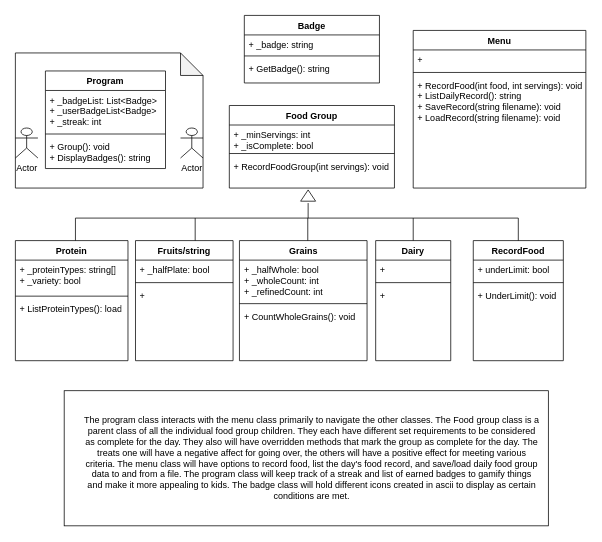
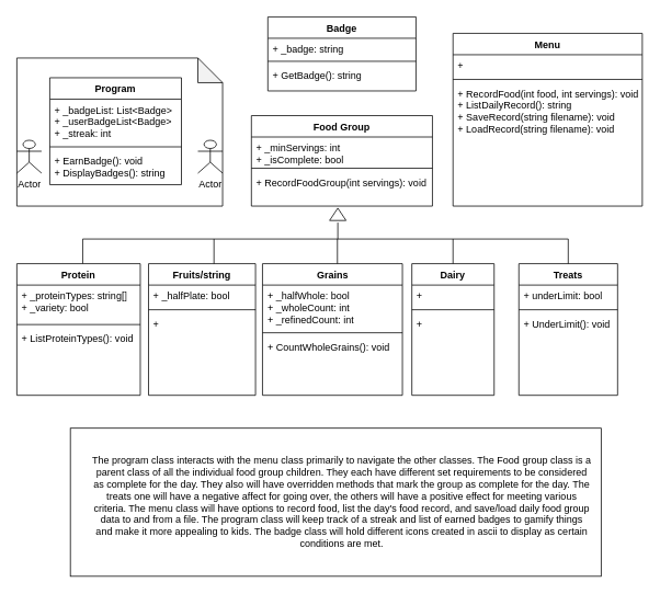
- <mxCell id="6" value="+ Group(): void&lt;div&gt;+ DisplayBadges(): string&lt;/div&gt;" style="text;strokeColor=none;fillColor=none;align=left;verticalAlign=top;spacingLeft=4;spacingRight=4;overflow=hidden;rotatable=0;points=[[0,0.5],[1,0.5]];portConstraint=eastwest;whiteSpace=wrap;html=1;" vertex="1" parent="3"><mxGeometry y="88" width="160" height="42" as="geometry" /></mxCell>
+ <mxCell id="6" value="+ EarnBadge(): void&lt;div&gt;+ DisplayBadges(): string&lt;/div&gt;" style="text;strokeColor=none;fillColor=none;align=left;verticalAlign=top;spacingLeft=4;spacingRight=4;overflow=hidden;rotatable=0;points=[[0,0.5],[1,0.5]];portConstraint=eastwest;whiteSpace=wrap;html=1;" vertex="1" parent="3"><mxGeometry y="88" width="160" height="42" as="geometry" /></mxCell>
- <mxCell id="29" value="RecordFood" style="swimlane;fontStyle=1;align=center;verticalAlign=top;childLayout=stackLayout;horizontal=1;startSize=26;horizontalStack=0;resizeParent=1;resizeParentMax=0;resizeLast=0;collapsible=1;marginBottom=0;whiteSpace=wrap;html=1;" vertex="1" parent="1"><mxGeometry x="630" y="320" width="120" height="160" as="geometry" /></mxCell>
+ <mxCell id="29" value="Treats" style="swimlane;fontStyle=1;align=center;verticalAlign=top;childLayout=stackLayout;horizontal=1;startSize=26;horizontalStack=0;resizeParent=1;resizeParentMax=0;resizeLast=0;collapsible=1;marginBottom=0;whiteSpace=wrap;html=1;" vertex="1" parent="1"><mxGeometry x="630" y="320" width="120" height="160" as="geometry" /></mxCell>
- <mxCell id="28" value="+ ListProteinTypes(): load" style="text;strokeColor=none;fillColor=none;align=left;verticalAlign=top;spacingLeft=4;spacingRight=4;overflow=hidden;rotatable=0;points=[[0,0.5],[1,0.5]];portConstraint=eastwest;whiteSpace=wrap;html=1;" vertex="1" parent="25"><mxGeometry y="78" width="150" height="82" as="geometry" /></mxCell>
+ <mxCell id="28" value="+ ListProteinTypes(): void" style="text;strokeColor=none;fillColor=none;align=left;verticalAlign=top;spacingLeft=4;spacingRight=4;overflow=hidden;rotatable=0;points=[[0,0.5],[1,0.5]];portConstraint=eastwest;whiteSpace=wrap;html=1;" vertex="1" parent="25"><mxGeometry y="78" width="150" height="82" as="geometry" /></mxCell>
